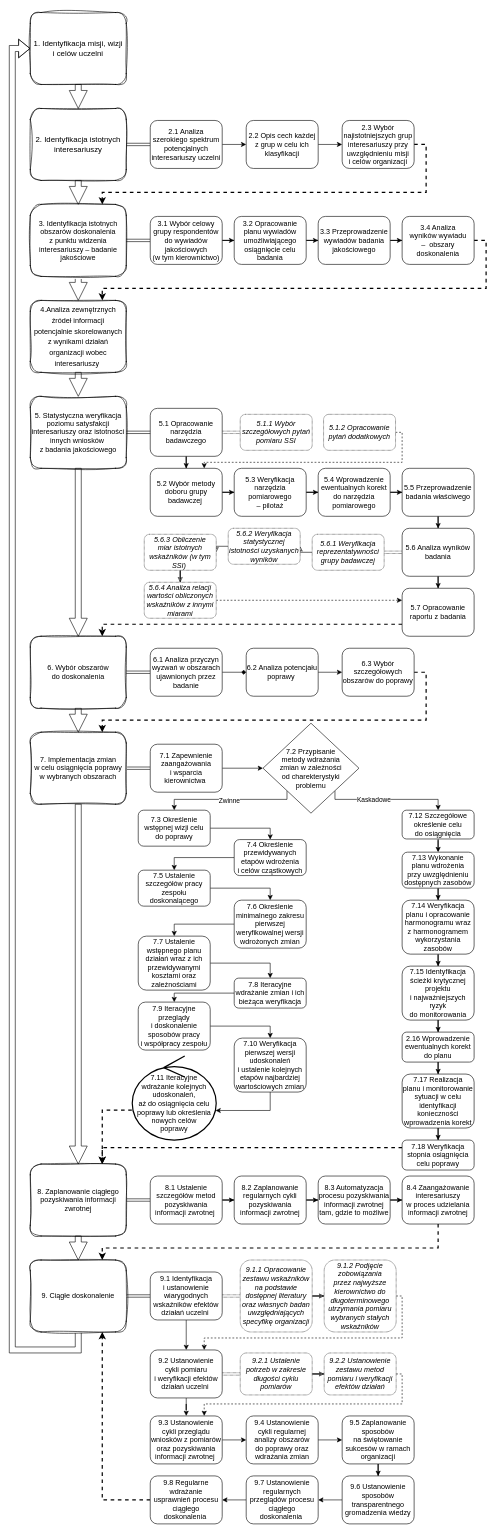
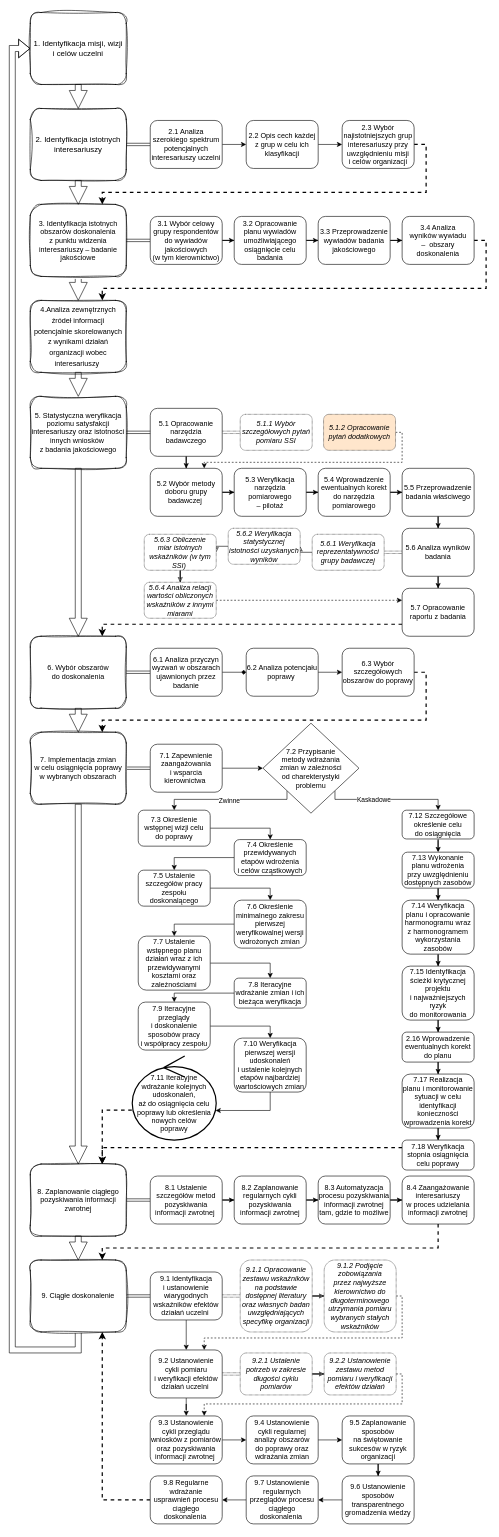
- <mxCell id="48" value="&lt;i&gt;5.1.2 Opracowanie pytań dodatkowych&lt;/i&gt;" style="rounded=1;whiteSpace=wrap;html=1;dashed=1;dashPattern=1 1;" parent="1" vertex="1"><mxGeometry x="539" y="690" width="120" height="60" as="geometry" /></mxCell>
+ <mxCell id="48" value="&lt;i&gt;5.1.2 Opracowanie pytań dodatkowych&lt;/i&gt;" style="rounded=1;whiteSpace=wrap;html=1;dashed=1;dashPattern=1 1;fillColor=#ffe6cc;" parent="1" vertex="1"><mxGeometry x="539" y="690" width="120" height="60" as="geometry" /></mxCell>
- <mxCell id="139" value="9.5 Zaplanowanie sposobów &lt;br&gt;na świętowanie sukcesów w ramach organizacji" style="rounded=1;whiteSpace=wrap;html=1;" parent="1" vertex="1"><mxGeometry x="570" y="2360" width="120" height="80" as="geometry" /></mxCell>
+ <mxCell id="139" value="9.5 Zaplanowanie sposobów &lt;br&gt;na świętowanie sukcesów w ryzyk organizacji" style="rounded=1;whiteSpace=wrap;html=1;" parent="1" vertex="1"><mxGeometry x="570" y="2360" width="120" height="80" as="geometry" /></mxCell>
